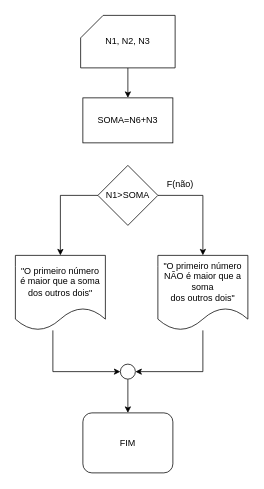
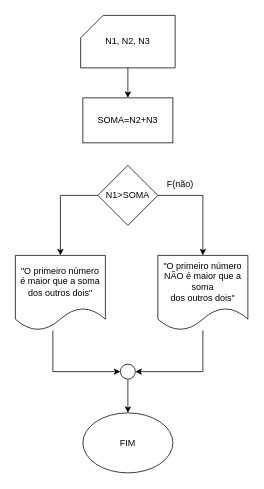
- <mxCell id="5" value="SOMA=N6+N3" style="rounded=0;whiteSpace=wrap;html=1;" vertex="1" parent="1"><mxGeometry x="110" y="130" width="120" height="60" as="geometry" /></mxCell>
+ <mxCell id="5" value="SOMA=N2+N3" style="rounded=0;whiteSpace=wrap;html=1;" vertex="1" parent="1"><mxGeometry x="110" y="130" width="120" height="60" as="geometry" /></mxCell>
- <mxCell id="2" value="FIM" style="whiteSpace=wrap;html=1;rounded=1;" vertex="1" parent="1"><mxGeometry x="110" y="550" width="120" height="80" as="geometry" /></mxCell>
+ <mxCell id="2" value="FIM" style="ellipse;whiteSpace=wrap;html=1;" vertex="1" parent="1"><mxGeometry x="110" y="550" width="120" height="80" as="geometry" /></mxCell>
